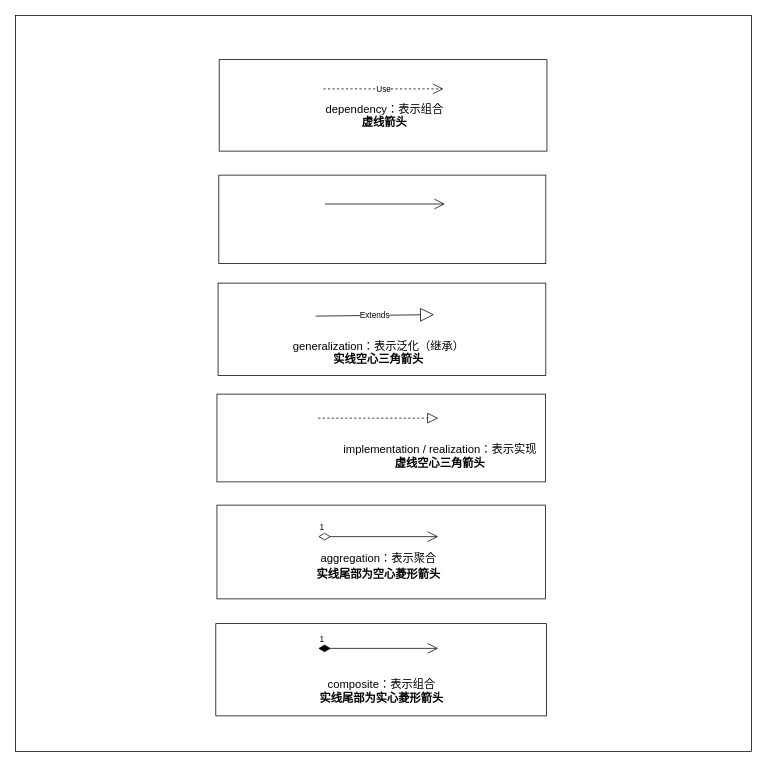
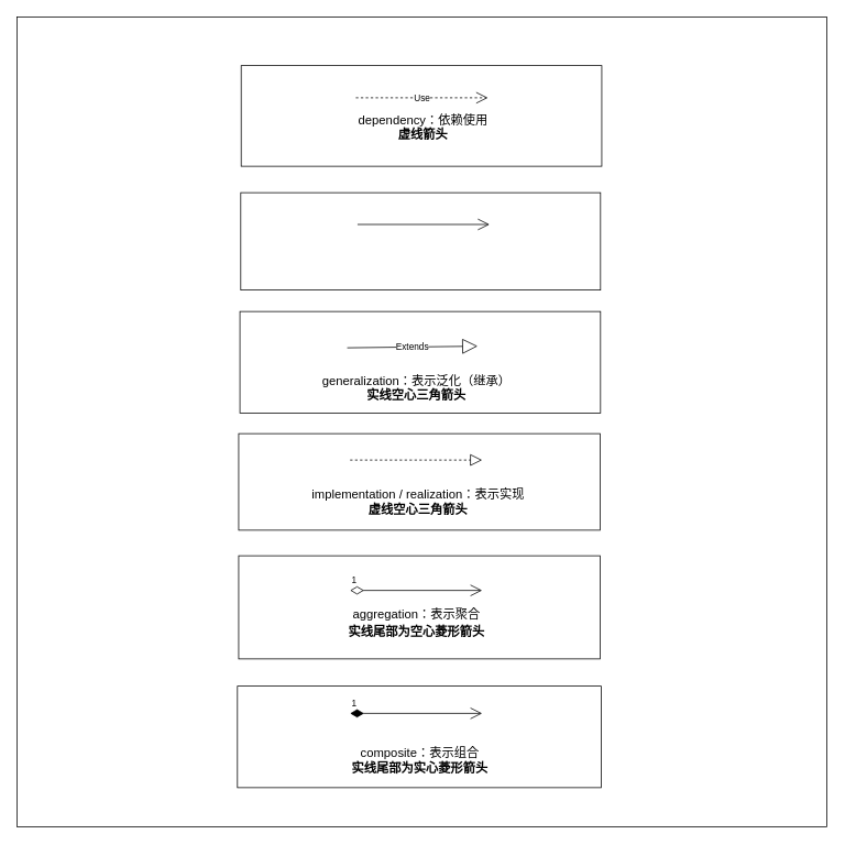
- <mxCell id="3" value="&lt;font style=&quot;font-size: 15px;&quot;&gt;dependency：表示组合&lt;br&gt;&lt;b&gt;虚线箭头&lt;/b&gt;&lt;br&gt;&lt;/font&gt;" style="text;html=1;align=center;verticalAlign=middle;resizable=0;points=[];autosize=1;strokeColor=none;fillColor=none;" parent="1" vertex="1"><mxGeometry x="424.75" y="129" width="175" height="48" as="geometry" /></mxCell>
+ <mxCell id="3" value="&lt;font style=&quot;font-size: 15px;&quot;&gt;dependency：依赖使用&lt;br&gt;&lt;b&gt;虚线箭头&lt;/b&gt;&lt;br&gt;&lt;/font&gt;" style="text;html=1;align=center;verticalAlign=middle;resizable=0;points=[];autosize=1;strokeColor=none;fillColor=none;" parent="1" vertex="1"><mxGeometry x="424.75" y="129" width="175" height="48" as="geometry" /></mxCell>
- <mxCell id="6" value="&lt;font style=&quot;font-size: 15px;&quot;&gt;implementation / realization：表示实现&lt;br&gt;&lt;b&gt;虚线空心三角箭头&lt;/b&gt;&lt;br&gt;&lt;/font&gt;" style="text;html=1;align=center;verticalAlign=middle;resizable=1;points=[];autosize=1;strokeColor=none;fillColor=none;movable=1;rotatable=1;deletable=1;editable=1;locked=0;connectable=1;" parent="1" vertex="1"><mxGeometry x="447.75" y="583" width="276" height="48" as="geometry" /></mxCell>
+ <mxCell id="6" value="&lt;font style=&quot;font-size: 15px;&quot;&gt;implementation / realization：表示实现&lt;br&gt;&lt;b&gt;虚线空心三角箭头&lt;/b&gt;&lt;br&gt;&lt;/font&gt;" style="text;html=1;align=center;verticalAlign=middle;resizable=1;points=[];autosize=1;strokeColor=none;fillColor=none;movable=1;rotatable=1;deletable=1;editable=1;locked=0;connectable=1;" parent="1" vertex="1"><mxGeometry x="367.75" y="583" width="276" height="48" as="geometry" /></mxCell>
